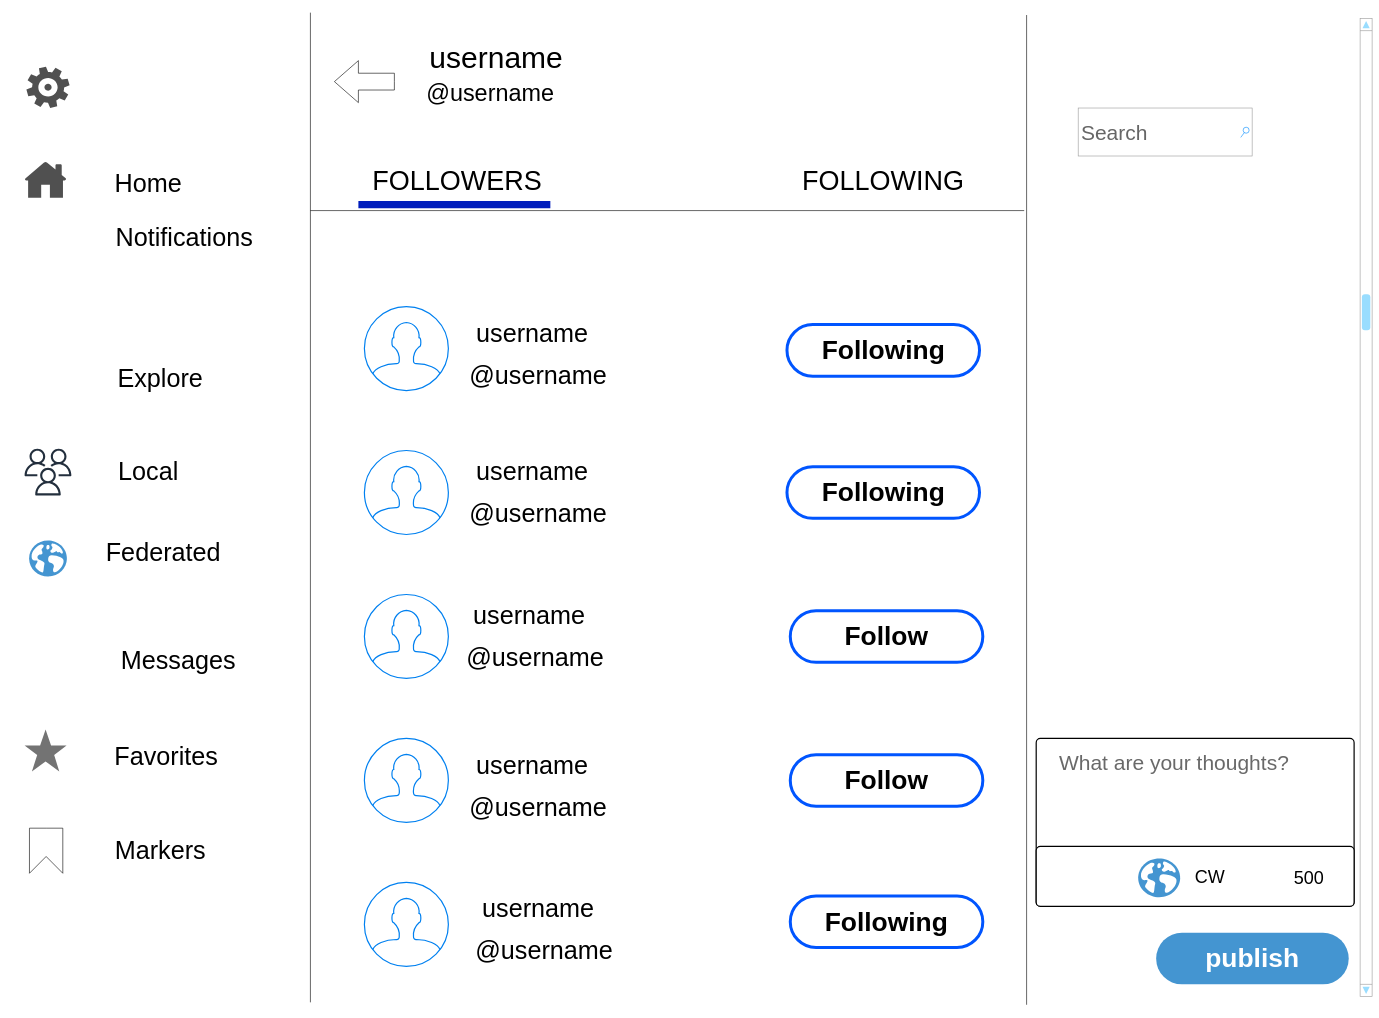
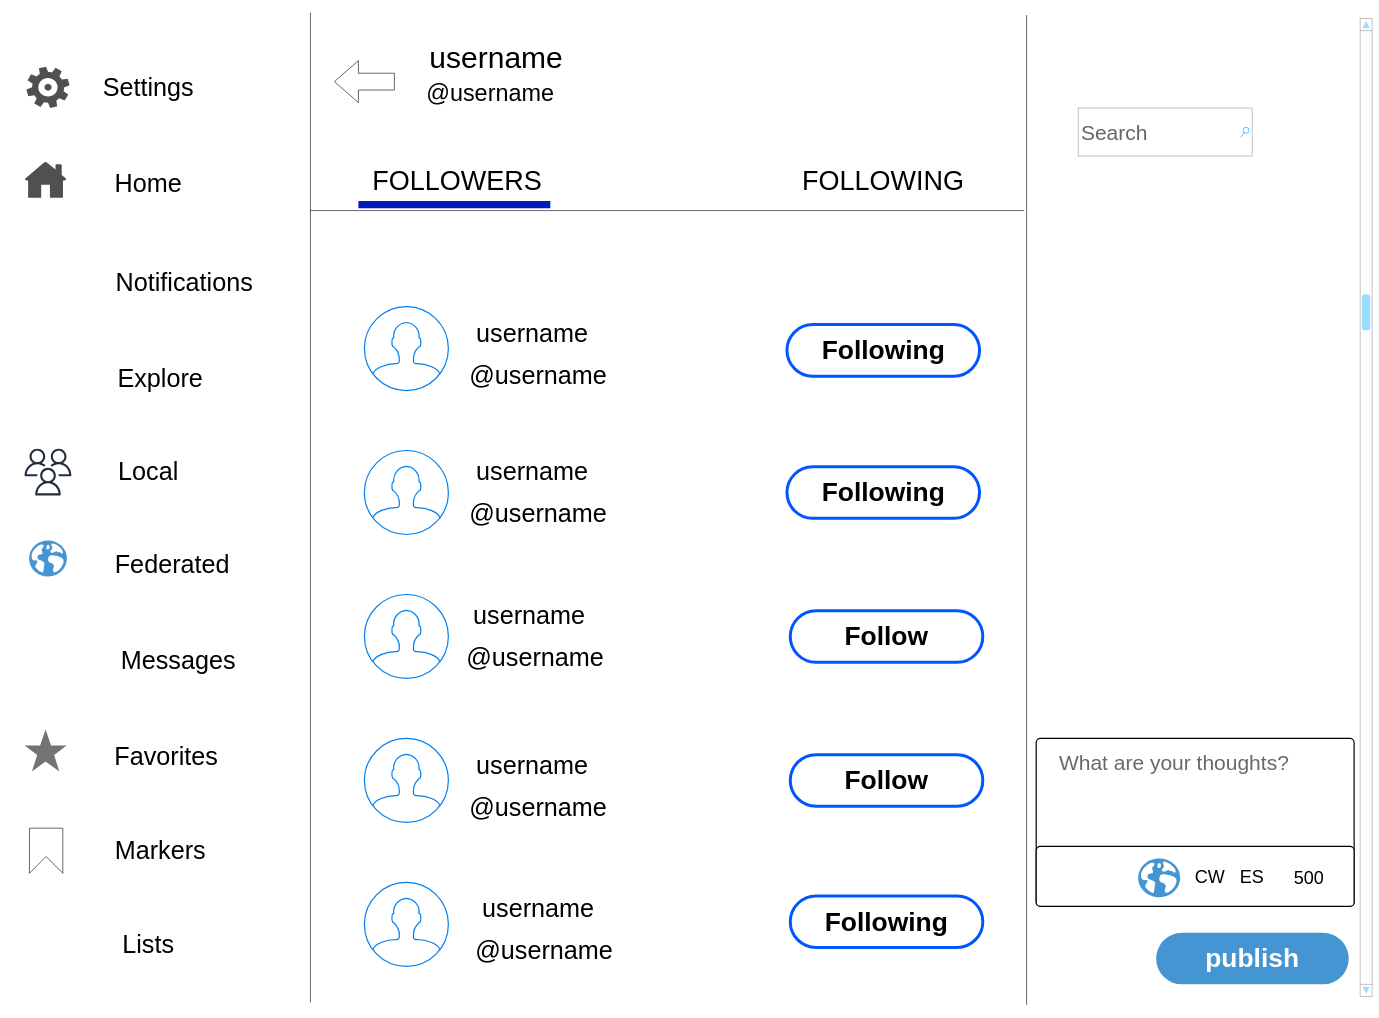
+ <mxCell id="57" value="Settings" style="text;html=1;strokeColor=none;fillColor=none;align=center;verticalAlign=middle;whiteSpace=wrap;rounded=0;fontSize=42;" vertex="1" parent="1"><mxGeometry x="137" y="129.5" width="220" height="30" as="geometry" /></mxCell>
- <mxCell id="47" value="Notifications" style="text;html=1;strokeColor=none;fillColor=none;align=center;verticalAlign=middle;whiteSpace=wrap;rounded=0;fontSize=42;" vertex="1" parent="1"><mxGeometry x="197" y="380" width="220" height="30" as="geometry" /></mxCell>
+ <mxCell id="47" value="Notifications" style="text;html=1;strokeColor=none;fillColor=none;align=center;verticalAlign=middle;whiteSpace=wrap;rounded=0;fontSize=42;" vertex="1" parent="1"><mxGeometry x="197" y="455" width="220" height="30" as="geometry" /></mxCell>
- <mxCell id="50" value="Federated&lt;br&gt;" style="text;html=1;strokeColor=none;fillColor=none;align=center;verticalAlign=middle;whiteSpace=wrap;rounded=0;fontSize=42;" vertex="1" parent="1"><mxGeometry x="162" y="905" width="220" height="30" as="geometry" /></mxCell>
+ <mxCell id="50" value="Federated&lt;br&gt;" style="text;html=1;strokeColor=none;fillColor=none;align=center;verticalAlign=middle;whiteSpace=wrap;rounded=0;fontSize=42;" vertex="1" parent="1"><mxGeometry x="177" y="925" width="220" height="30" as="geometry" /></mxCell>
+ <mxCell id="30" value="ES" style="text;strokeColor=none;align=center;fillColor=none;html=1;verticalAlign=middle;whiteSpace=wrap;rounded=0;fontSize=30;" vertex="1" parent="1"><mxGeometry x="2057" y="1445" width="60" height="30" as="geometry" /></mxCell>
+ <mxCell id="55" value="Lists" style="text;html=1;strokeColor=none;fillColor=none;align=center;verticalAlign=middle;whiteSpace=wrap;rounded=0;fontSize=42;" vertex="1" parent="1"><mxGeometry x="137" y="1559" width="220" height="30" as="geometry" /></mxCell>
